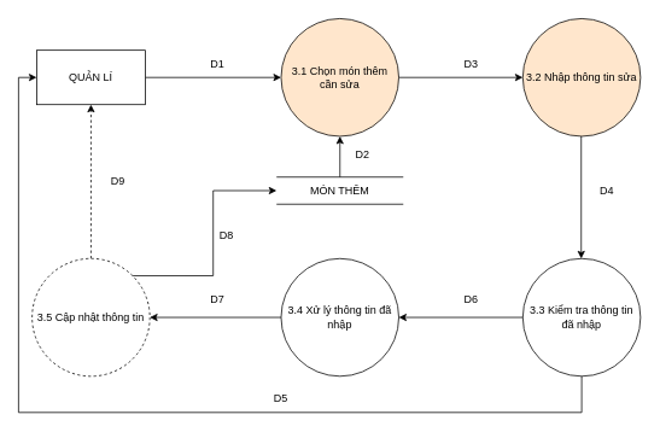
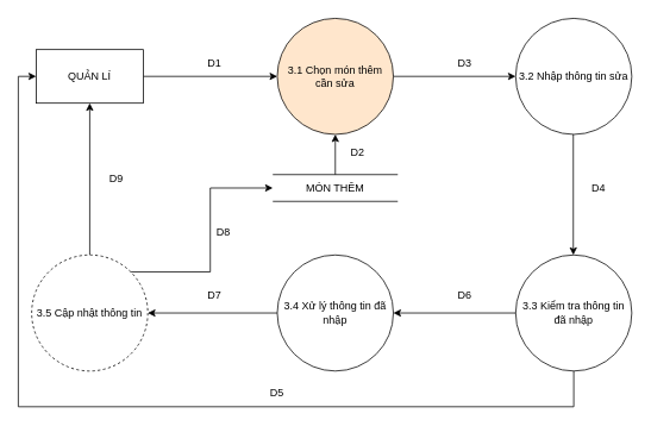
- <mxCell id="14" value="3.2 Nhập thông tin sửa" style="ellipse;whiteSpace=wrap;html=1;aspect=fixed;fillColor=#ffe6cc;" vertex="1" parent="1"><mxGeometry x="577" y="20" width="130" height="130" as="geometry" /></mxCell>
+ <mxCell id="14" value="3.2 Nhập thông tin sửa" style="ellipse;whiteSpace=wrap;html=1;aspect=fixed;" vertex="1" parent="1"><mxGeometry x="577" y="20" width="130" height="130" as="geometry" /></mxCell>
- <mxCell id="18" style="edgeStyle=orthogonalEdgeStyle;rounded=0;orthogonalLoop=1;jettySize=auto;html=1;entryX=0.5;entryY=1;entryDx=0;entryDy=0;dashed=1;" edge="1" parent="1" source="20" target="3"><mxGeometry relative="1" as="geometry" /></mxCell>
+ <mxCell id="18" style="edgeStyle=orthogonalEdgeStyle;rounded=0;orthogonalLoop=1;jettySize=auto;html=1;entryX=0.5;entryY=1;entryDx=0;entryDy=0;" edge="1" parent="1" source="20" target="3"><mxGeometry relative="1" as="geometry" /></mxCell>
